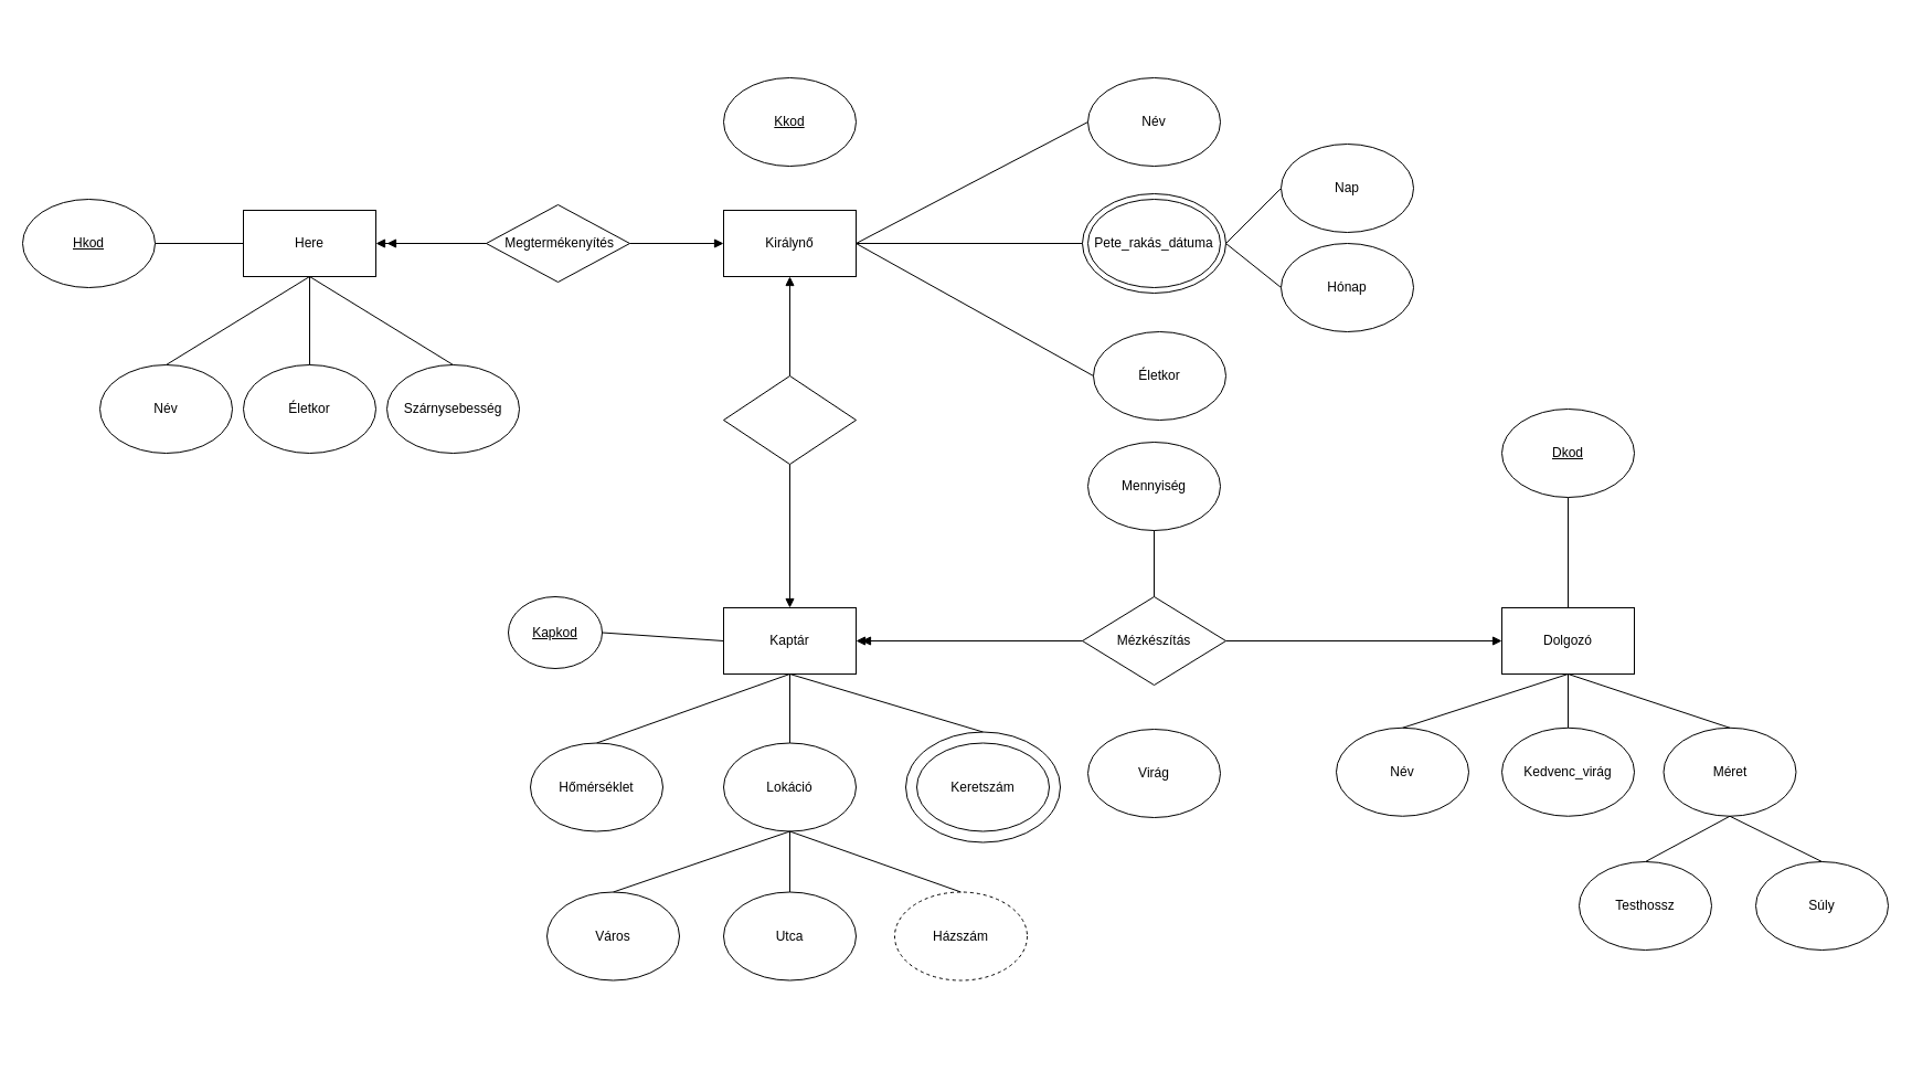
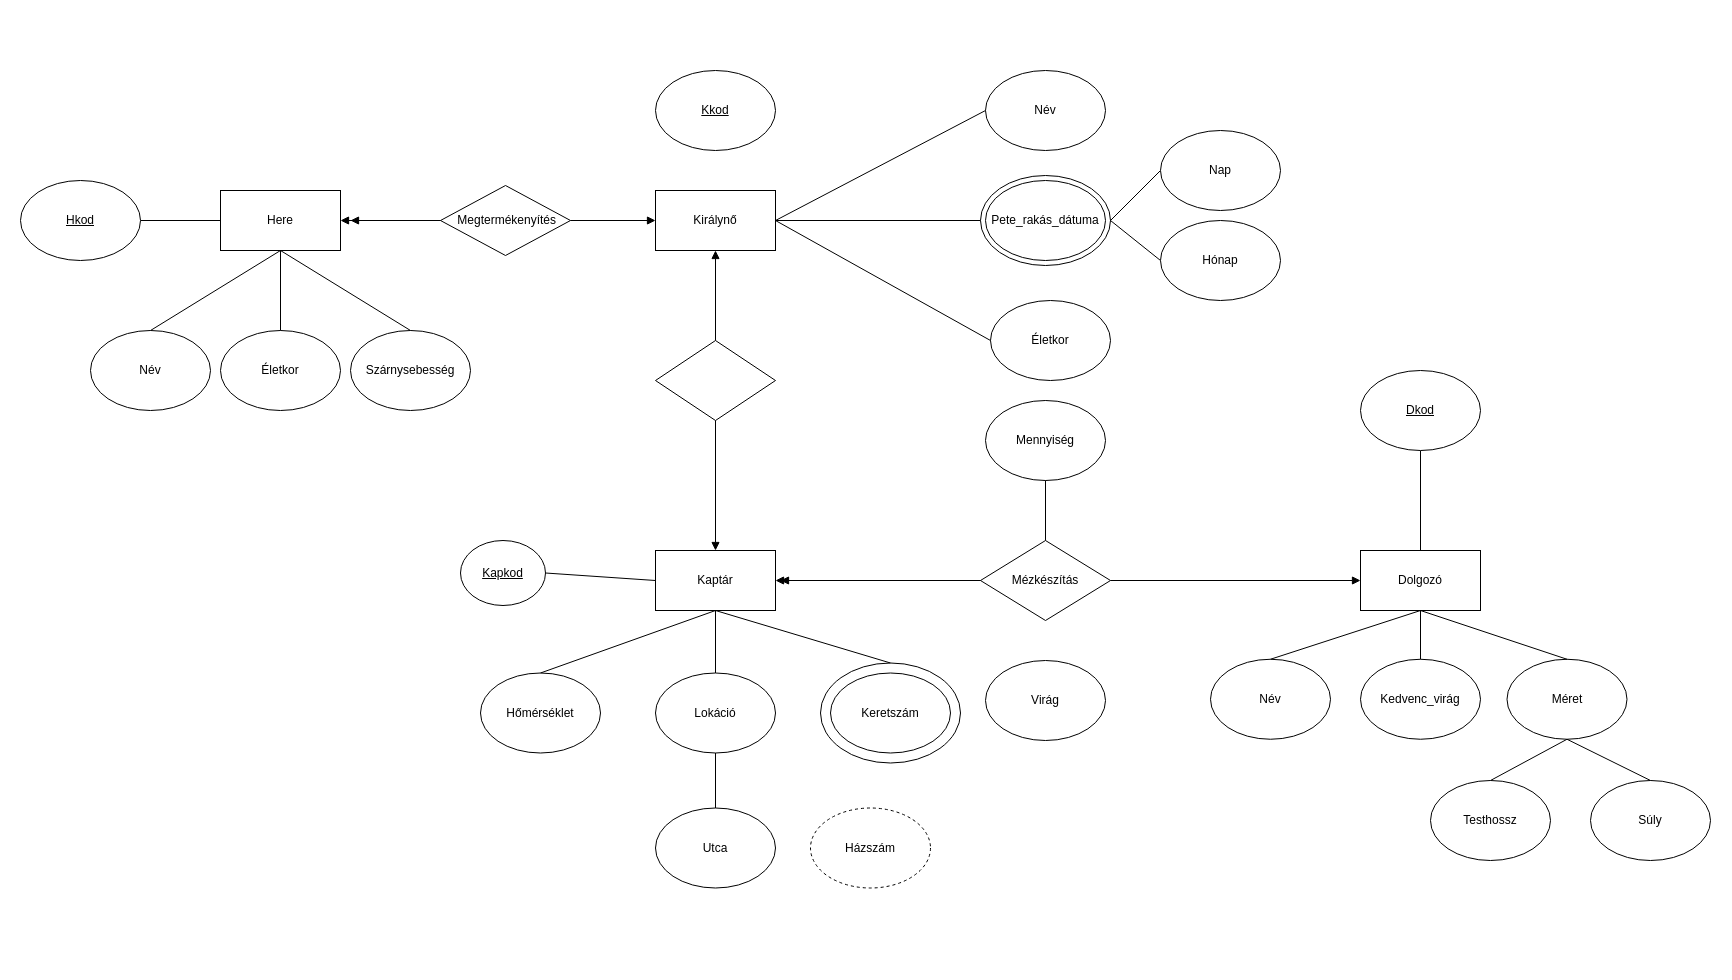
- <mxCell id="14" value="" style="endArrow=none;html=1;rounded=0;entryX=0.5;entryY=1;entryDx=0;entryDy=0;exitX=0.5;exitY=0;exitDx=0;exitDy=0;" parent="2" source="10" target="7" edge="1"><mxGeometry width="50" height="50" relative="1" as="geometry"><mxPoint x="710" y="587.5" as="sourcePoint" /><mxPoint x="760" y="537.5" as="targetPoint" /></mxGeometry></mxCell>
- <mxCell id="15" value="" style="endArrow=none;html=1;rounded=0;entryX=0.5;entryY=1;entryDx=0;entryDy=0;exitX=0.5;exitY=0;exitDx=0;exitDy=0;" parent="2" source="12" target="7" edge="1"><mxGeometry width="50" height="50" relative="1" as="geometry"><mxPoint x="710" y="587.5" as="sourcePoint" /><mxPoint x="760" y="537.5" as="targetPoint" /></mxGeometry></mxCell>
- <mxCell id="10" value="Város" style="ellipse;whiteSpace=wrap;html=1;" parent="2" vertex="1"><mxGeometry x="355" y="367.5" width="120" height="80" as="geometry" /></mxCell>
